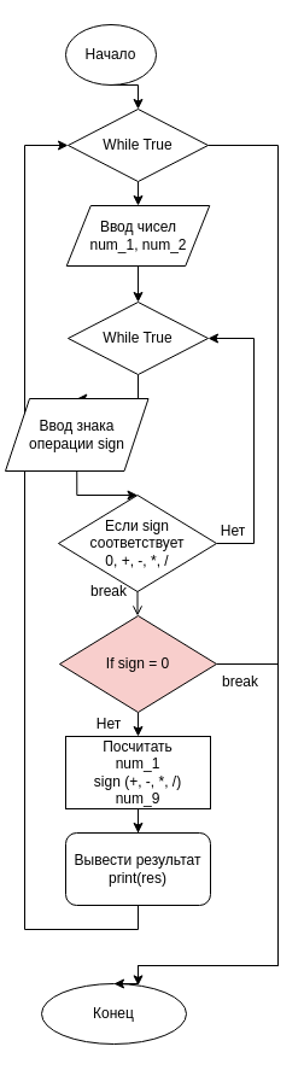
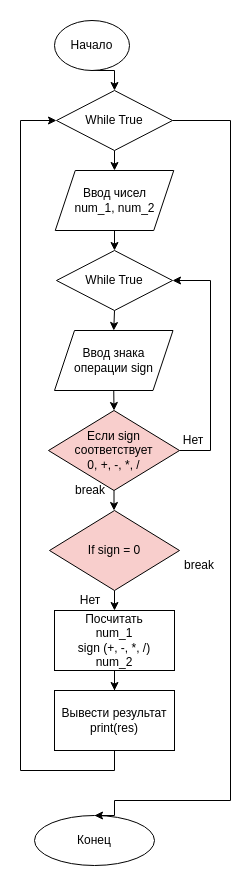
- <mxCell id="6" value="Ввод чисел&lt;br&gt;num_1, num_2" style="shape=parallelogram;perimeter=parallelogramPerimeter;whiteSpace=wrap;html=1;fixedSize=1;" parent="1" vertex="1"><mxGeometry x="54.75" y="170" width="118.5" height="50" as="geometry" /></mxCell>
+ <mxCell id="6" value="Ввод чисел&lt;br&gt;num_1, num_2" style="shape=parallelogram;perimeter=parallelogramPerimeter;whiteSpace=wrap;html=1;fixedSize=1;" parent="1" vertex="1"><mxGeometry x="54.75" y="170" width="118.5" height="60" as="geometry" /></mxCell>
- <mxCell id="22" value="Ввод знака операции sign" style="shape=parallelogram;perimeter=parallelogramPerimeter;whiteSpace=wrap;html=1;fixedSize=1;" parent="1" vertex="1"><mxGeometry x="4" y="330" width="118.5" height="60" as="geometry" /></mxCell>
+ <mxCell id="22" value="Ввод знака операции sign" style="shape=parallelogram;perimeter=parallelogramPerimeter;whiteSpace=wrap;html=1;fixedSize=1;" parent="1" vertex="1"><mxGeometry x="54" y="330" width="118.5" height="60" as="geometry" /></mxCell>
- <mxCell id="25" value="Если sign соответствует&lt;br&gt;0, +, -, *, /" style="rhombus;whiteSpace=wrap;html=1;" parent="1" vertex="1"><mxGeometry x="48" y="410" width="131" height="80" as="geometry" /></mxCell>
+ <mxCell id="25" value="Если sign соответствует&lt;br&gt;0, +, -, *, /" style="rhombus;whiteSpace=wrap;html=1;fillColor=#f8cecc;" parent="1" vertex="1"><mxGeometry x="48" y="410" width="131" height="80" as="geometry" /></mxCell>
- <mxCell id="23" style="edgeStyle=orthogonalEdgeStyle;rounded=0;orthogonalLoop=1;jettySize=auto;html=1;exitX=0.5;exitY=1;exitDx=0;exitDy=0;endArrow=open;" parent="1" source="25" target="12" edge="1"><mxGeometry relative="1" as="geometry" /></mxCell>
+ <mxCell id="23" style="edgeStyle=orthogonalEdgeStyle;rounded=0;orthogonalLoop=1;jettySize=auto;html=1;exitX=0.5;exitY=1;exitDx=0;exitDy=0;" parent="1" source="25" target="12" edge="1"><mxGeometry relative="1" as="geometry" /></mxCell>
- <mxCell id="11" style="edgeStyle=orthogonalEdgeStyle;rounded=0;orthogonalLoop=1;jettySize=auto;html=1;exitX=1;exitY=0.5;exitDx=0;exitDy=0;" parent="1" source="12" target="4" edge="1"><mxGeometry relative="1" as="geometry"><mxPoint x="230" y="820" as="targetPoint" /><Array as="points"><mxPoint x="230" y="550" /><mxPoint x="230" y="800" /><mxPoint x="114" y="800" /></Array></mxGeometry></mxCell>
- <mxCell id="16" value="Посчитать &lt;br&gt;num_1 &lt;br&gt;sign (+, -, *, /) &lt;br&gt;num_9" style="rounded=0;whiteSpace=wrap;html=1;" parent="1" vertex="1"><mxGeometry x="54" y="610" width="120" height="60" as="geometry" /></mxCell>
+ <mxCell id="16" value="Посчитать &lt;br&gt;num_1 &lt;br&gt;sign (+, -, *, /) &lt;br&gt;num_2" style="rounded=0;whiteSpace=wrap;html=1;" parent="1" vertex="1"><mxGeometry x="54" y="610" width="120" height="60" as="geometry" /></mxCell>
- <mxCell id="18" value="Вывести результат&lt;br&gt;print(res)" style="whiteSpace=wrap;html=1;rounded=1;" parent="1" vertex="1"><mxGeometry x="54" y="690" width="120" height="60" as="geometry" /></mxCell>
+ <mxCell id="18" value="Вывести результат&lt;br&gt;print(res)" style="rounded=0;whiteSpace=wrap;html=1;" parent="1" vertex="1"><mxGeometry x="54" y="690" width="120" height="60" as="geometry" /></mxCell>
